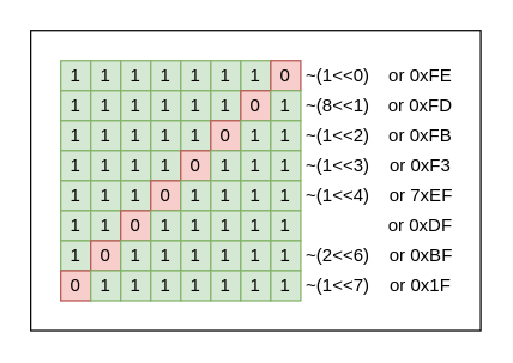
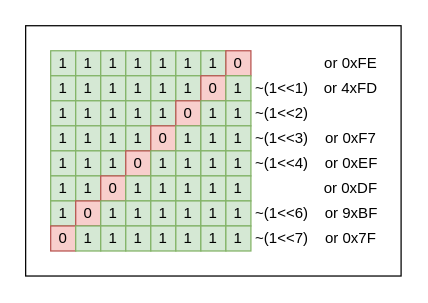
- <mxCell id="67" value="~(1&amp;lt;&amp;lt;0)" style="text;html=1;strokeColor=none;fillColor=none;align=center;verticalAlign=middle;whiteSpace=wrap;rounded=0;" vertex="1" parent="1"><mxGeometry x="200" y="42.5" width="50" height="15" as="geometry" /></mxCell>
- <mxCell id="68" value="~(8&amp;lt;&amp;lt;1)" style="text;html=1;strokeColor=none;fillColor=none;align=center;verticalAlign=middle;whiteSpace=wrap;rounded=0;" vertex="1" parent="1"><mxGeometry x="200" y="62.5" width="50" height="15" as="geometry" /></mxCell>
+ <mxCell id="68" value="~(1&amp;lt;&amp;lt;1)" style="text;html=1;strokeColor=none;fillColor=none;align=center;verticalAlign=middle;whiteSpace=wrap;rounded=0;" vertex="1" parent="1"><mxGeometry x="200" y="62.5" width="50" height="15" as="geometry" /></mxCell>
- <mxCell id="75" value="or 0xFD" style="text;html=1;strokeColor=none;fillColor=none;align=center;verticalAlign=middle;whiteSpace=wrap;rounded=0;" vertex="1" parent="1"><mxGeometry x="250" y="62.5" width="60" height="15" as="geometry" /></mxCell>
+ <mxCell id="75" value="or 4xFD" style="text;html=1;strokeColor=none;fillColor=none;align=center;verticalAlign=middle;whiteSpace=wrap;rounded=0;" vertex="1" parent="1"><mxGeometry x="250" y="62.5" width="60" height="15" as="geometry" /></mxCell>
- <mxCell id="76" value="or 0xFB" style="text;html=1;strokeColor=none;fillColor=none;align=center;verticalAlign=middle;whiteSpace=wrap;rounded=0;" vertex="1" parent="1"><mxGeometry x="255" y="82.5" width="50" height="15" as="geometry" /></mxCell>
- <mxCell id="77" value="or 0xF3" style="text;html=1;strokeColor=none;fillColor=none;align=center;verticalAlign=middle;whiteSpace=wrap;rounded=0;" vertex="1" parent="1"><mxGeometry x="255" y="102.5" width="50" height="15" as="geometry" /></mxCell>
+ <mxCell id="77" value="or 0xF7" style="text;html=1;strokeColor=none;fillColor=none;align=center;verticalAlign=middle;whiteSpace=wrap;rounded=0;" vertex="1" parent="1"><mxGeometry x="255" y="102.5" width="50" height="15" as="geometry" /></mxCell>
- <mxCell id="78" value="or 7xEF" style="text;html=1;strokeColor=none;fillColor=none;align=center;verticalAlign=middle;whiteSpace=wrap;rounded=0;" vertex="1" parent="1"><mxGeometry x="257.5" y="122.5" width="45" height="15" as="geometry" /></mxCell>
+ <mxCell id="78" value="or 0xEF" style="text;html=1;strokeColor=none;fillColor=none;align=center;verticalAlign=middle;whiteSpace=wrap;rounded=0;" vertex="1" parent="1"><mxGeometry x="257.5" y="122.5" width="45" height="15" as="geometry" /></mxCell>
- <mxCell id="72" value="~(2&amp;lt;&amp;lt;6)" style="text;html=1;strokeColor=none;fillColor=none;align=center;verticalAlign=middle;whiteSpace=wrap;rounded=0;" vertex="1" parent="1"><mxGeometry x="200" y="162.5" width="50" height="15" as="geometry" /></mxCell>
+ <mxCell id="72" value="~(1&amp;lt;&amp;lt;6)" style="text;html=1;strokeColor=none;fillColor=none;align=center;verticalAlign=middle;whiteSpace=wrap;rounded=0;" vertex="1" parent="1"><mxGeometry x="200" y="162.5" width="50" height="15" as="geometry" /></mxCell>
- <mxCell id="80" value="or 0xBF" style="text;html=1;strokeColor=none;fillColor=none;align=center;verticalAlign=middle;whiteSpace=wrap;rounded=0;" vertex="1" parent="1"><mxGeometry x="257.5" y="162.5" width="45" height="15" as="geometry" /></mxCell>
+ <mxCell id="80" value="or 9xBF" style="text;html=1;strokeColor=none;fillColor=none;align=center;verticalAlign=middle;whiteSpace=wrap;rounded=0;" vertex="1" parent="1"><mxGeometry x="257.5" y="162.5" width="45" height="15" as="geometry" /></mxCell>
- <mxCell id="81" value="or 0x1F" style="text;html=1;strokeColor=none;fillColor=none;align=center;verticalAlign=middle;whiteSpace=wrap;rounded=0;" vertex="1" parent="1"><mxGeometry x="255" y="182.5" width="50" height="15" as="geometry" /></mxCell>
+ <mxCell id="81" value="or 0x7F" style="text;html=1;strokeColor=none;fillColor=none;align=center;verticalAlign=middle;whiteSpace=wrap;rounded=0;" vertex="1" parent="1"><mxGeometry x="255" y="182.5" width="50" height="15" as="geometry" /></mxCell>
